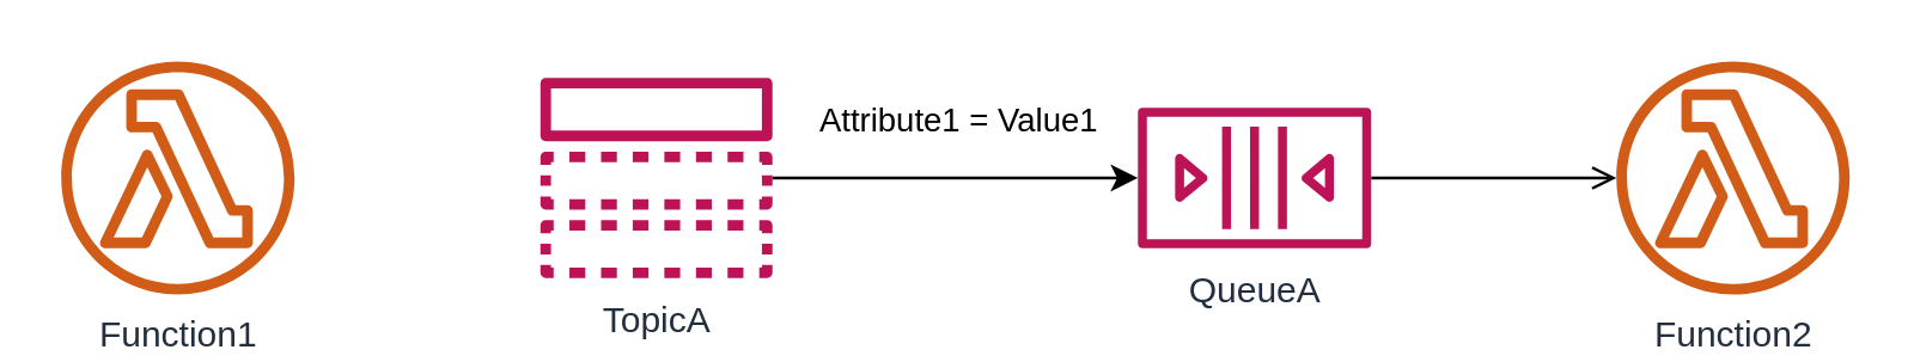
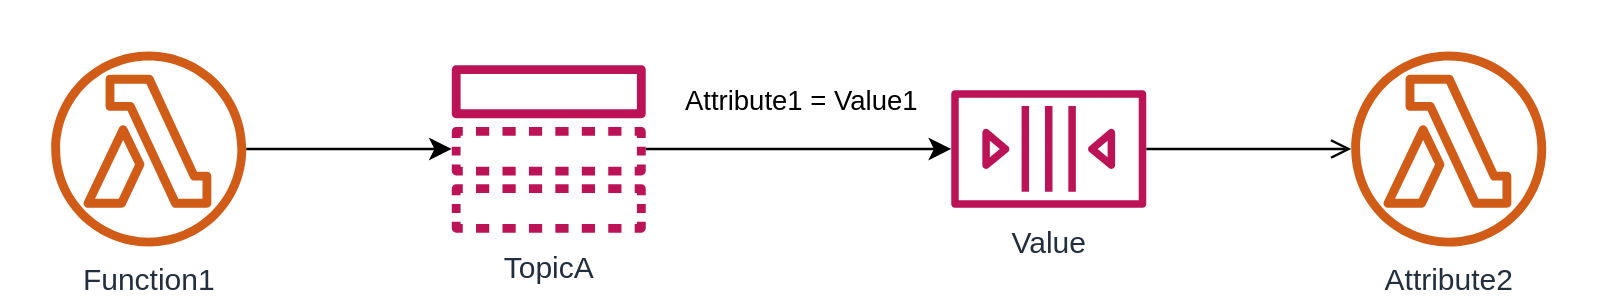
+ <mxCell id="2" style="edgeStyle=orthogonalEdgeStyle;rounded=0;orthogonalLoop=1;jettySize=auto;html=1;" parent="1" source="3" target="5" edge="1"><mxGeometry relative="1" as="geometry" /></mxCell>
- <mxCell id="7" value="QueueA" style="outlineConnect=0;fontColor=#232F3E;gradientColor=none;fillColor=#BC1356;strokeColor=none;dashed=0;verticalLabelPosition=bottom;verticalAlign=top;align=center;html=1;fontSize=12;fontStyle=0;aspect=fixed;pointerEvents=1;shape=mxgraph.aws4.queue;" parent="1" vertex="1"><mxGeometry x="380" y="35.5" width="78" height="47" as="geometry" /></mxCell>
+ <mxCell id="7" value="Value" style="outlineConnect=0;fontColor=#232F3E;gradientColor=none;fillColor=#BC1356;strokeColor=none;dashed=0;verticalLabelPosition=bottom;verticalAlign=top;align=center;html=1;fontSize=12;fontStyle=0;aspect=fixed;pointerEvents=1;shape=mxgraph.aws4.queue;" parent="1" vertex="1"><mxGeometry x="380" y="35.5" width="78" height="47" as="geometry" /></mxCell>
- <mxCell id="8" value="Function2" style="outlineConnect=0;fontColor=#232F3E;gradientColor=none;fillColor=#D05C17;strokeColor=none;dashed=0;verticalLabelPosition=bottom;verticalAlign=top;align=center;html=1;fontSize=12;fontStyle=0;aspect=fixed;pointerEvents=1;shape=mxgraph.aws4.lambda_function;" parent="1" vertex="1"><mxGeometry x="540" y="20" width="78" height="78" as="geometry" /></mxCell>
+ <mxCell id="8" value="Attribute2" style="outlineConnect=0;fontColor=#232F3E;gradientColor=none;fillColor=#D05C17;strokeColor=none;dashed=0;verticalLabelPosition=bottom;verticalAlign=top;align=center;html=1;fontSize=12;fontStyle=0;aspect=fixed;pointerEvents=1;shape=mxgraph.aws4.lambda_function;" parent="1" vertex="1"><mxGeometry x="540" y="20" width="78" height="78" as="geometry" /></mxCell>
